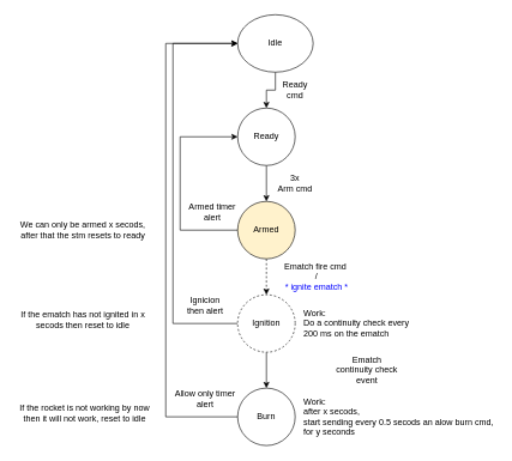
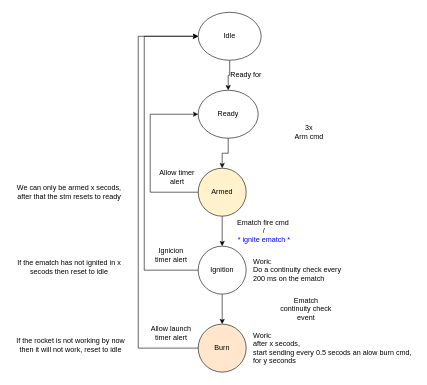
- <mxCell id="14" value="Ready cmd" style="text;html=1;align=center;verticalAlign=middle;whiteSpace=wrap;rounded=0;" vertex="1" parent="1"><mxGeometry x="380" y="110" width="60" height="30" as="geometry" /></mxCell>
+ <mxCell id="14" value="Ready for" style="text;html=1;align=center;verticalAlign=middle;whiteSpace=wrap;rounded=0;" vertex="1" parent="1"><mxGeometry x="380" y="110" width="60" height="30" as="geometry" /></mxCell>
- <mxCell id="5" value="Ready" style="ellipse;whiteSpace=wrap;html=1;aspect=fixed;" vertex="1" parent="1"><mxGeometry x="330" y="150" width="80" height="80" as="geometry" /></mxCell>
+ <mxCell id="5" value="Ready" style="ellipse;whiteSpace=wrap;html=1;aspect=fixed;" vertex="1" parent="1"><mxGeometry x="330" y="150" width="100" height="80" as="geometry" /></mxCell>
- <mxCell id="15" value="3x&lt;div&gt;Arm cmd&lt;/div&gt;" style="text;html=1;align=center;verticalAlign=middle;whiteSpace=wrap;rounded=0;" vertex="1" parent="1"><mxGeometry x="380" y="240" width="60" height="30" as="geometry" /></mxCell>
+ <mxCell id="15" value="3x&lt;div&gt;Arm cmd&lt;/div&gt;" style="text;html=1;align=center;verticalAlign=middle;whiteSpace=wrap;rounded=0;" vertex="1" parent="1"><mxGeometry x="485" y="205" width="60" height="30" as="geometry" /></mxCell>
- <mxCell id="18" value="Armed timer alert" style="text;html=1;align=center;verticalAlign=middle;whiteSpace=wrap;rounded=0;" vertex="1" parent="1"><mxGeometry x="260" y="280" width="70" height="30" as="geometry" /></mxCell>
+ <mxCell id="18" value="Allow timer alert" style="text;html=1;align=center;verticalAlign=middle;whiteSpace=wrap;rounded=0;" vertex="1" parent="1"><mxGeometry x="260" y="280" width="70" height="30" as="geometry" /></mxCell>
- <mxCell id="6" style="edgeStyle=orthogonalEdgeStyle;rounded=0;orthogonalLoop=1;jettySize=auto;html=1;exitX=0.5;exitY=1;exitDx=0;exitDy=0;dashed=1;" edge="1" parent="1" source="8" target="11"><mxGeometry relative="1" as="geometry" /></mxCell>
+ <mxCell id="6" style="edgeStyle=orthogonalEdgeStyle;rounded=0;orthogonalLoop=1;jettySize=auto;html=1;exitX=0.5;exitY=1;exitDx=0;exitDy=0;" edge="1" parent="1" source="8" target="11"><mxGeometry relative="1" as="geometry" /></mxCell>
- <mxCell id="19" value="Ignicion then alert" style="text;html=1;align=center;verticalAlign=middle;whiteSpace=wrap;rounded=0;" vertex="1" parent="1"><mxGeometry x="250" y="410" width="70" height="30" as="geometry" /></mxCell>
+ <mxCell id="19" value="Ignicion timer alert" style="text;html=1;align=center;verticalAlign=middle;whiteSpace=wrap;rounded=0;" vertex="1" parent="1"><mxGeometry x="250" y="410" width="70" height="30" as="geometry" /></mxCell>
- <mxCell id="11" value="Ignition" style="ellipse;whiteSpace=wrap;html=1;aspect=fixed;dashed=1;" vertex="1" parent="1"><mxGeometry x="330" y="410" width="80" height="80" as="geometry" /></mxCell>
+ <mxCell id="11" value="Ignition" style="ellipse;whiteSpace=wrap;html=1;aspect=fixed;" vertex="1" parent="1"><mxGeometry x="330" y="410" width="80" height="80" as="geometry" /></mxCell>
- <mxCell id="20" value="Allow only timer alert" style="text;html=1;align=center;verticalAlign=middle;whiteSpace=wrap;rounded=0;" vertex="1" parent="1"><mxGeometry x="240" y="540" width="90" height="30" as="geometry" /></mxCell>
+ <mxCell id="20" value="Allow launch timer alert" style="text;html=1;align=center;verticalAlign=middle;whiteSpace=wrap;rounded=0;" vertex="1" parent="1"><mxGeometry x="240" y="540" width="90" height="30" as="geometry" /></mxCell>
- <mxCell id="13" value="Burn" style="ellipse;whiteSpace=wrap;html=1;aspect=fixed;" vertex="1" parent="1"><mxGeometry x="330" y="540" width="80" height="80" as="geometry" /></mxCell>
+ <mxCell id="13" value="Burn" style="ellipse;whiteSpace=wrap;html=1;aspect=fixed;fillColor=#ffe6cc;" vertex="1" parent="1"><mxGeometry x="330" y="540" width="80" height="80" as="geometry" /></mxCell>
